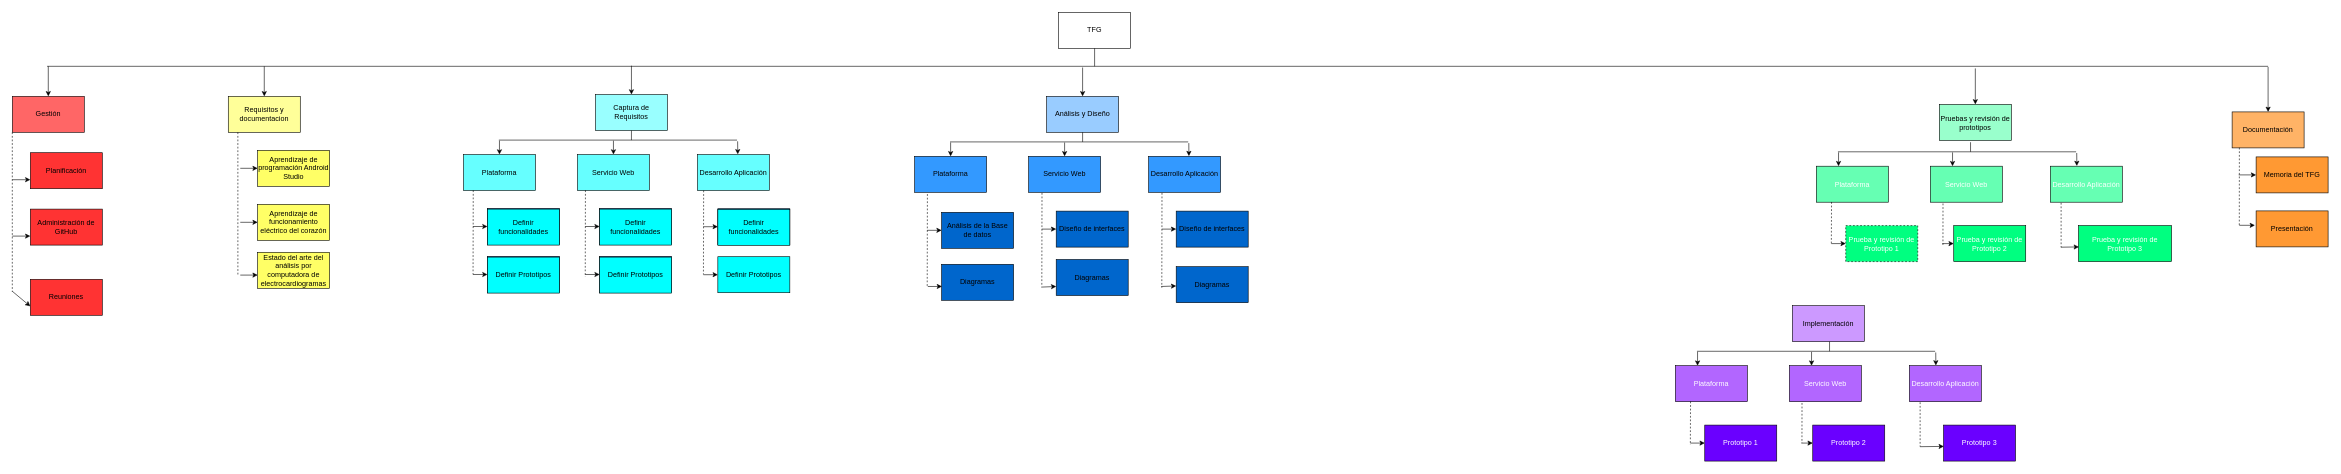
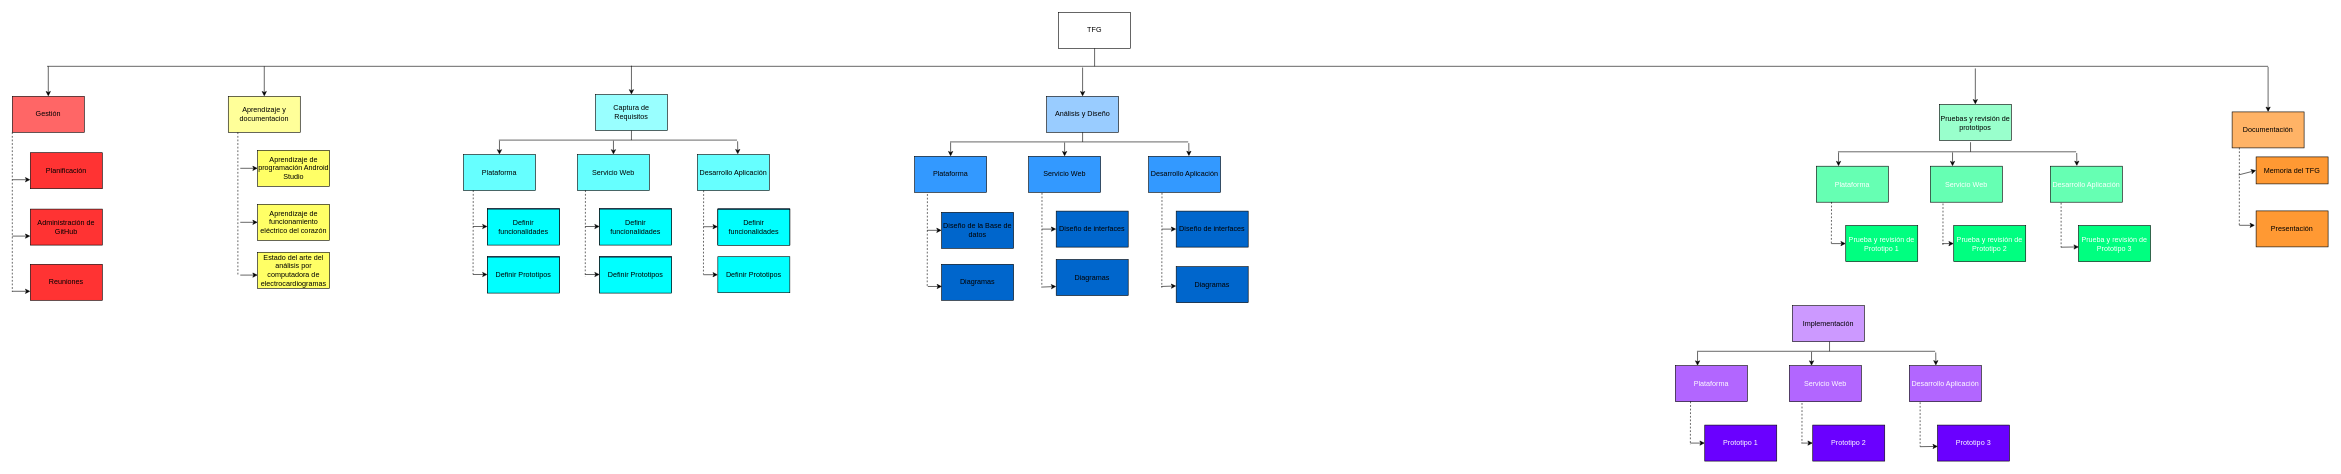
- <mxCell id="7" value="Requisitos y documentacion" style="rounded=0;whiteSpace=wrap;html=1;fillColor=#FFFF99;" parent="1" vertex="1"><mxGeometry x="380" y="160" width="120" height="60" as="geometry" /></mxCell>
+ <mxCell id="7" value="Aprendizaje y documentacion" style="rounded=0;whiteSpace=wrap;html=1;fillColor=#FFFF99;" parent="1" vertex="1"><mxGeometry x="380" y="160" width="120" height="60" as="geometry" /></mxCell>
- <mxCell id="30" value="Memoria del TFG" style="rounded=0;whiteSpace=wrap;html=1;fillColor=#FF9933;" parent="1" vertex="1"><mxGeometry x="3760" y="261" width="120" height="60" as="geometry" /></mxCell>
+ <mxCell id="30" value="Memoria del TFG" style="rounded=0;whiteSpace=wrap;html=1;fillColor=#FF9933;" parent="1" vertex="1"><mxGeometry x="3760" y="261" width="120" height="45" as="geometry" /></mxCell>
- <mxCell id="102" value="Análisis de la Base de datos" style="rounded=0;whiteSpace=wrap;html=1;fillColor=#0066CC;" parent="1" vertex="1"><mxGeometry x="1569" y="353.36" width="120" height="60" as="geometry" /></mxCell>
+ <mxCell id="102" value="Diseño de la Base de datos" style="rounded=0;whiteSpace=wrap;html=1;fillColor=#0066CC;" parent="1" vertex="1"><mxGeometry x="1569" y="353.36" width="120" height="60" as="geometry" /></mxCell>
- <mxCell id="94" value="Prueba y revisión de Prototipo 1" style="rounded=0;whiteSpace=wrap;html=1;fontColor=#ffffff;fillColor=#00FF80;dashed=1;" parent="1" vertex="1"><mxGeometry x="3076" y="375.5" width="120" height="60" as="geometry" /></mxCell>
+ <mxCell id="94" value="Prueba y revisión de Prototipo 1" style="rounded=0;whiteSpace=wrap;html=1;fontColor=#ffffff;fillColor=#00FF80;" parent="1" vertex="1"><mxGeometry x="3076" y="375.5" width="120" height="60" as="geometry" /></mxCell>
- <mxCell id="93" value="Prueba y revisión de Prototipo 3" style="rounded=0;whiteSpace=wrap;html=1;fontColor=#ffffff;fillColor=#00FF80;" parent="1" vertex="1"><mxGeometry x="3464" y="375.5" width="155" height="60" as="geometry" /></mxCell>
+ <mxCell id="93" value="Prueba y revisión de Prototipo 3" style="rounded=0;whiteSpace=wrap;html=1;fontColor=#ffffff;fillColor=#00FF80;" parent="1" vertex="1"><mxGeometry x="3464" y="375.5" width="120" height="60" as="geometry" /></mxCell>
- <mxCell id="49" value="Reuniones" style="rounded=0;whiteSpace=wrap;html=1;fillColor=#FF3333;" parent="1" vertex="1"><mxGeometry x="50" y="465" width="120" height="60" as="geometry" /></mxCell>
+ <mxCell id="49" value="Reuniones" style="rounded=0;whiteSpace=wrap;html=1;fillColor=#FF3333;" parent="1" vertex="1"><mxGeometry x="50" y="440" width="120" height="60" as="geometry" /></mxCell>
- <mxCell id="76" value="Prototipo 3" style="rounded=0;whiteSpace=wrap;html=1;fillColor=#6a00ff;fontColor=#ffffff;" parent="1" vertex="1"><mxGeometry x="3239" y="708" width="120" height="60" as="geometry" /></mxCell>
+ <mxCell id="76" value="Prototipo 3" style="rounded=0;whiteSpace=wrap;html=1;fillColor=#6a00ff;fontColor=#ffffff;" parent="1" vertex="1"><mxGeometry x="3229" y="708" width="120" height="60" as="geometry" /></mxCell>
